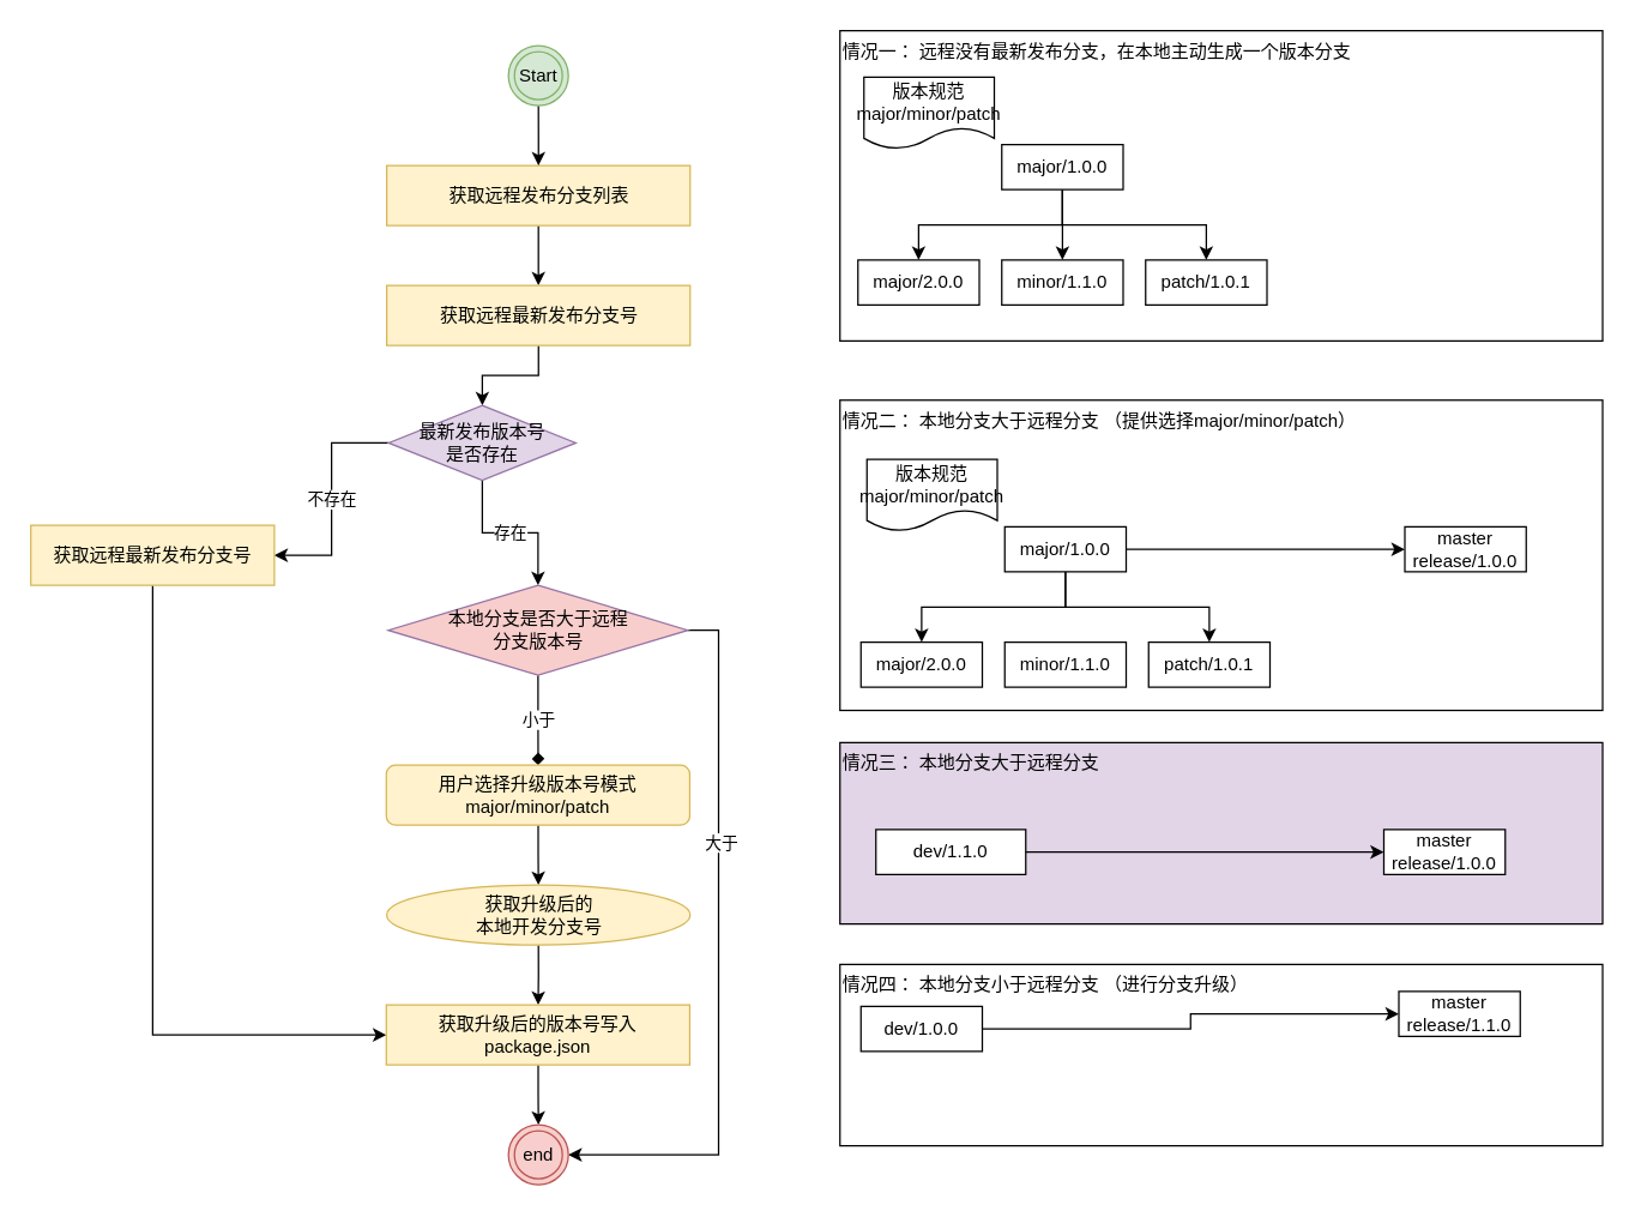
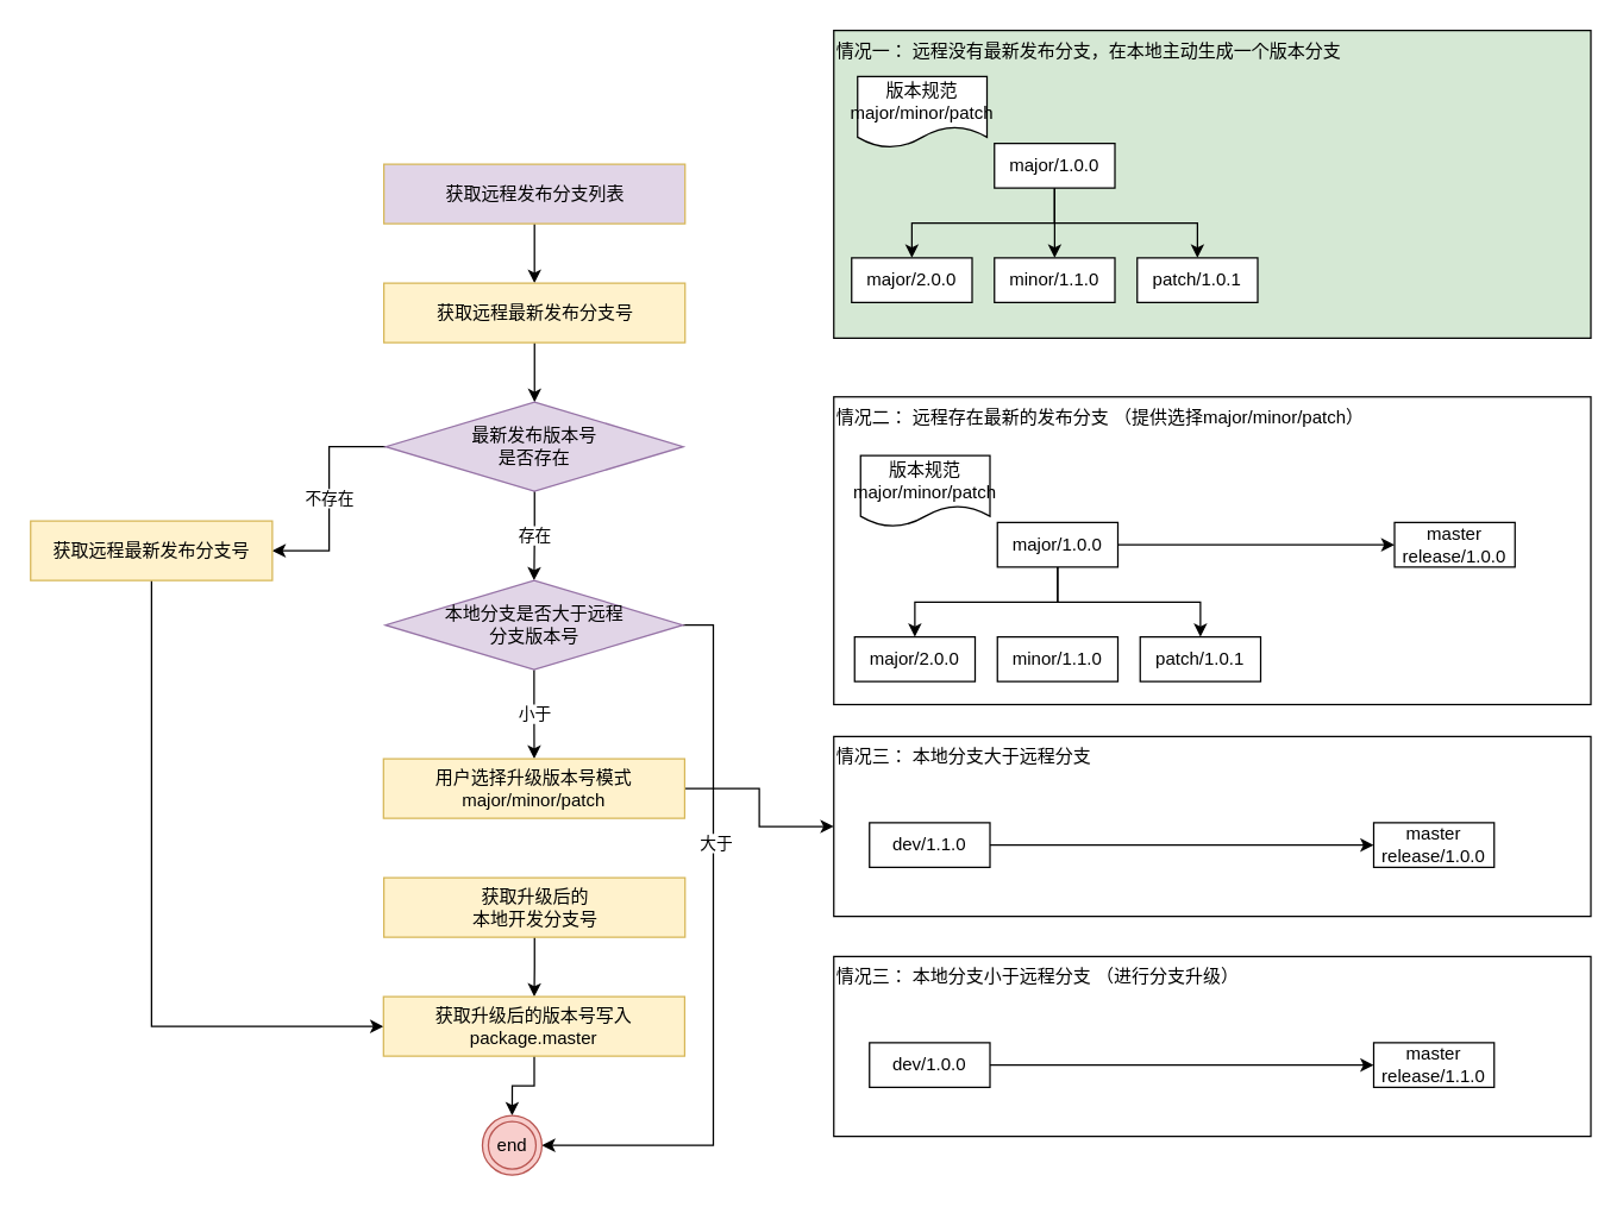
- <mxCell id="6" value="Start" style="ellipse;shape=doubleEllipse;whiteSpace=wrap;html=1;aspect=fixed;fillColor=#d5e8d4;strokeColor=#82b366;" parent="1" vertex="1"><mxGeometry x="338.75" y="30" width="40" height="40" as="geometry" /></mxCell>
- <mxCell id="5" value="" style="edgeStyle=orthogonalEdgeStyle;rounded=0;orthogonalLoop=1;jettySize=auto;html=1;" parent="1" source="6" target="4" edge="1"><mxGeometry relative="1" as="geometry" /></mxCell>
- <mxCell id="2" value="情况一： 远程没有最新发布分支，在本地主动生成一个版本分支" style="rounded=0;whiteSpace=wrap;html=1;align=left;verticalAlign=top;" parent="1" vertex="1"><mxGeometry x="560" y="20" width="509" height="207" as="geometry" /></mxCell>
+ <mxCell id="2" value="情况一： 远程没有最新发布分支，在本地主动生成一个版本分支" style="rounded=0;whiteSpace=wrap;html=1;align=left;verticalAlign=top;fillColor=#d5e8d4;" parent="1" vertex="1"><mxGeometry x="560" y="20" width="509" height="207" as="geometry" /></mxCell>
- <mxCell id="4" value="获取远程发布分支列表" style="rounded=0;whiteSpace=wrap;html=1;fillColor=#fff2cc;strokeColor=#d6b656;" parent="1" vertex="1"><mxGeometry x="257.5" y="110" width="202.5" height="40" as="geometry" /></mxCell>
+ <mxCell id="4" value="获取远程发布分支列表" style="rounded=0;whiteSpace=wrap;html=1;fillColor=#e1d5e7;strokeColor=#d6b656;" parent="1" vertex="1"><mxGeometry x="257.5" y="110" width="202.5" height="40" as="geometry" /></mxCell>
- <mxCell id="33" value="情况二： 本地分支大于远程分支 （提供选择major/minor/patch）" style="rounded=0;whiteSpace=wrap;html=1;align=left;verticalAlign=top;" parent="1" vertex="1"><mxGeometry x="560" y="266.5" width="509" height="207" as="geometry" /></mxCell>
+ <mxCell id="33" value="情况二： 远程存在最新的发布分支 （提供选择major/minor/patch）" style="rounded=0;whiteSpace=wrap;html=1;align=left;verticalAlign=top;" parent="1" vertex="1"><mxGeometry x="560" y="266.5" width="509" height="207" as="geometry" /></mxCell>
- <mxCell id="11" value="最新发布版本号&lt;br&gt;是否存在" style="rhombus;whiteSpace=wrap;html=1;fillColor=#e1d5e7;strokeColor=#9673a6;" parent="1" vertex="1"><mxGeometry x="258.75" y="270" width="125" height="50" as="geometry" /></mxCell>
+ <mxCell id="11" value="最新发布版本号&lt;br&gt;是否存在" style="rhombus;whiteSpace=wrap;html=1;fillColor=#e1d5e7;strokeColor=#9673a6;" parent="1" vertex="1"><mxGeometry x="258.75" y="270" width="200" height="60" as="geometry" /></mxCell>
- <mxCell id="15" value="本地分支是否大于远程&lt;br&gt;分支版本号" style="rhombus;whiteSpace=wrap;html=1;fillColor=#f8cecc;strokeColor=#9673a6;" parent="1" vertex="1"><mxGeometry x="258.5" y="390" width="200" height="60" as="geometry" /></mxCell>
+ <mxCell id="15" value="本地分支是否大于远程&lt;br&gt;分支版本号" style="rhombus;whiteSpace=wrap;html=1;fillColor=#e1d5e7;strokeColor=#9673a6;" parent="1" vertex="1"><mxGeometry x="258.5" y="390" width="200" height="60" as="geometry" /></mxCell>
- <mxCell id="12" value="小于" style="edgeStyle=orthogonalEdgeStyle;rounded=0;orthogonalLoop=1;jettySize=auto;html=1;endArrow=diamond;" parent="1" source="15" target="19" edge="1"><mxGeometry relative="1" as="geometry" /></mxCell>
+ <mxCell id="12" value="小于" style="edgeStyle=orthogonalEdgeStyle;rounded=0;orthogonalLoop=1;jettySize=auto;html=1;" parent="1" source="15" target="19" edge="1"><mxGeometry relative="1" as="geometry" /></mxCell>
- <mxCell id="19" value="用户选择升级版本号模式&lt;br&gt;major/minor/patch" style="whiteSpace=wrap;html=1;fillColor=#fff2cc;strokeColor=#d6b656;rounded=1;" parent="1" vertex="1"><mxGeometry x="257.25" y="510" width="202.5" height="40" as="geometry" /></mxCell>
+ <mxCell id="19" value="用户选择升级版本号模式&lt;br&gt;major/minor/patch" style="rounded=0;whiteSpace=wrap;html=1;fillColor=#fff2cc;strokeColor=#d6b656;" parent="1" vertex="1"><mxGeometry x="257.25" y="510" width="202.5" height="40" as="geometry" /></mxCell>
- <mxCell id="43" value="情况三： 本地分支大于远程分支" style="rounded=0;whiteSpace=wrap;html=1;align=left;verticalAlign=top;fillColor=#e1d5e7;" parent="1" vertex="1"><mxGeometry x="560" y="495" width="509" height="121" as="geometry" /></mxCell>
+ <mxCell id="43" value="情况三： 本地分支大于远程分支" style="rounded=0;whiteSpace=wrap;html=1;align=left;verticalAlign=top;" parent="1" vertex="1"><mxGeometry x="560" y="495" width="509" height="121" as="geometry" /></mxCell>
- <mxCell id="18" value="" style="edgeStyle=orthogonalEdgeStyle;rounded=0;orthogonalLoop=1;jettySize=auto;html=1;" parent="1" source="19" target="21" edge="1"><mxGeometry relative="1" as="geometry" /></mxCell>
+ <mxCell id="18" value="" style="edgeStyle=orthogonalEdgeStyle;rounded=0;orthogonalLoop=1;jettySize=auto;html=1;" parent="1" source="19" target="43" edge="1"><mxGeometry relative="1" as="geometry" /></mxCell>
- <mxCell id="45" value="dev/1.1.0" style="rounded=0;whiteSpace=wrap;html=1;" parent="1" vertex="1"><mxGeometry x="584" y="553" width="100" height="30" as="geometry" /></mxCell>
+ <mxCell id="45" value="dev/1.1.0" style="rounded=0;whiteSpace=wrap;html=1;" parent="1" vertex="1"><mxGeometry x="584" y="553" width="81" height="30" as="geometry" /></mxCell>
- <mxCell id="21" value="获取升级后的&lt;br&gt;本地开发分支号" style="ellipse;whiteSpace=wrap;html=1;fillColor=#fff2cc;strokeColor=#d6b656;" parent="1" vertex="1"><mxGeometry x="257.5" y="590" width="202.5" height="40" as="geometry" /></mxCell>
+ <mxCell id="21" value="获取升级后的&lt;br&gt;本地开发分支号" style="rounded=0;whiteSpace=wrap;html=1;fillColor=#fff2cc;strokeColor=#d6b656;" parent="1" vertex="1"><mxGeometry x="257.5" y="590" width="202.5" height="40" as="geometry" /></mxCell>
- <mxCell id="47" value="情况四： 本地分支小于远程分支 （进行分支升级）" style="rounded=0;whiteSpace=wrap;html=1;align=left;verticalAlign=top;" parent="1" vertex="1"><mxGeometry x="560" y="643" width="509" height="121" as="geometry" /></mxCell>
+ <mxCell id="47" value="情况三： 本地分支小于远程分支 （进行分支升级）" style="rounded=0;whiteSpace=wrap;html=1;align=left;verticalAlign=top;" parent="1" vertex="1"><mxGeometry x="560" y="643" width="509" height="121" as="geometry" /></mxCell>
- <mxCell id="50" value="master&lt;br&gt;release/1.1.0" style="rounded=0;whiteSpace=wrap;html=1;" parent="1" vertex="1"><mxGeometry x="933" y="661" width="81" height="30" as="geometry" /></mxCell>
+ <mxCell id="50" value="master&lt;br&gt;release/1.1.0" style="rounded=0;whiteSpace=wrap;html=1;" parent="1" vertex="1"><mxGeometry x="923" y="701" width="81" height="30" as="geometry" /></mxCell>
- <mxCell id="49" value="dev/1.0.0" style="rounded=0;whiteSpace=wrap;html=1;" parent="1" vertex="1"><mxGeometry x="574" y="671" width="81" height="30" as="geometry" /></mxCell>
+ <mxCell id="49" value="dev/1.0.0" style="rounded=0;whiteSpace=wrap;html=1;" parent="1" vertex="1"><mxGeometry x="584" y="701" width="81" height="30" as="geometry" /></mxCell>
- <mxCell id="23" value="获取升级后的版本号写入package.json" style="rounded=0;whiteSpace=wrap;html=1;fillColor=#fff2cc;strokeColor=#d6b656;" parent="1" vertex="1"><mxGeometry x="257.25" y="670" width="202.5" height="40" as="geometry" /></mxCell>
+ <mxCell id="23" value="获取升级后的版本号写入package.master" style="rounded=0;whiteSpace=wrap;html=1;fillColor=#fff2cc;strokeColor=#d6b656;" parent="1" vertex="1"><mxGeometry x="257.25" y="670" width="202.5" height="40" as="geometry" /></mxCell>
- <mxCell id="24" value="end" style="ellipse;shape=doubleEllipse;whiteSpace=wrap;html=1;aspect=fixed;fillColor=#f8cecc;strokeColor=#b85450;" parent="1" vertex="1"><mxGeometry x="338.75" y="750" width="40" height="40" as="geometry" /></mxCell>
+ <mxCell id="24" value="end" style="ellipse;shape=doubleEllipse;whiteSpace=wrap;html=1;aspect=fixed;fillColor=#f8cecc;strokeColor=#b85450;" parent="1" vertex="1"><mxGeometry x="323.75" y="750" width="40" height="40" as="geometry" /></mxCell>
